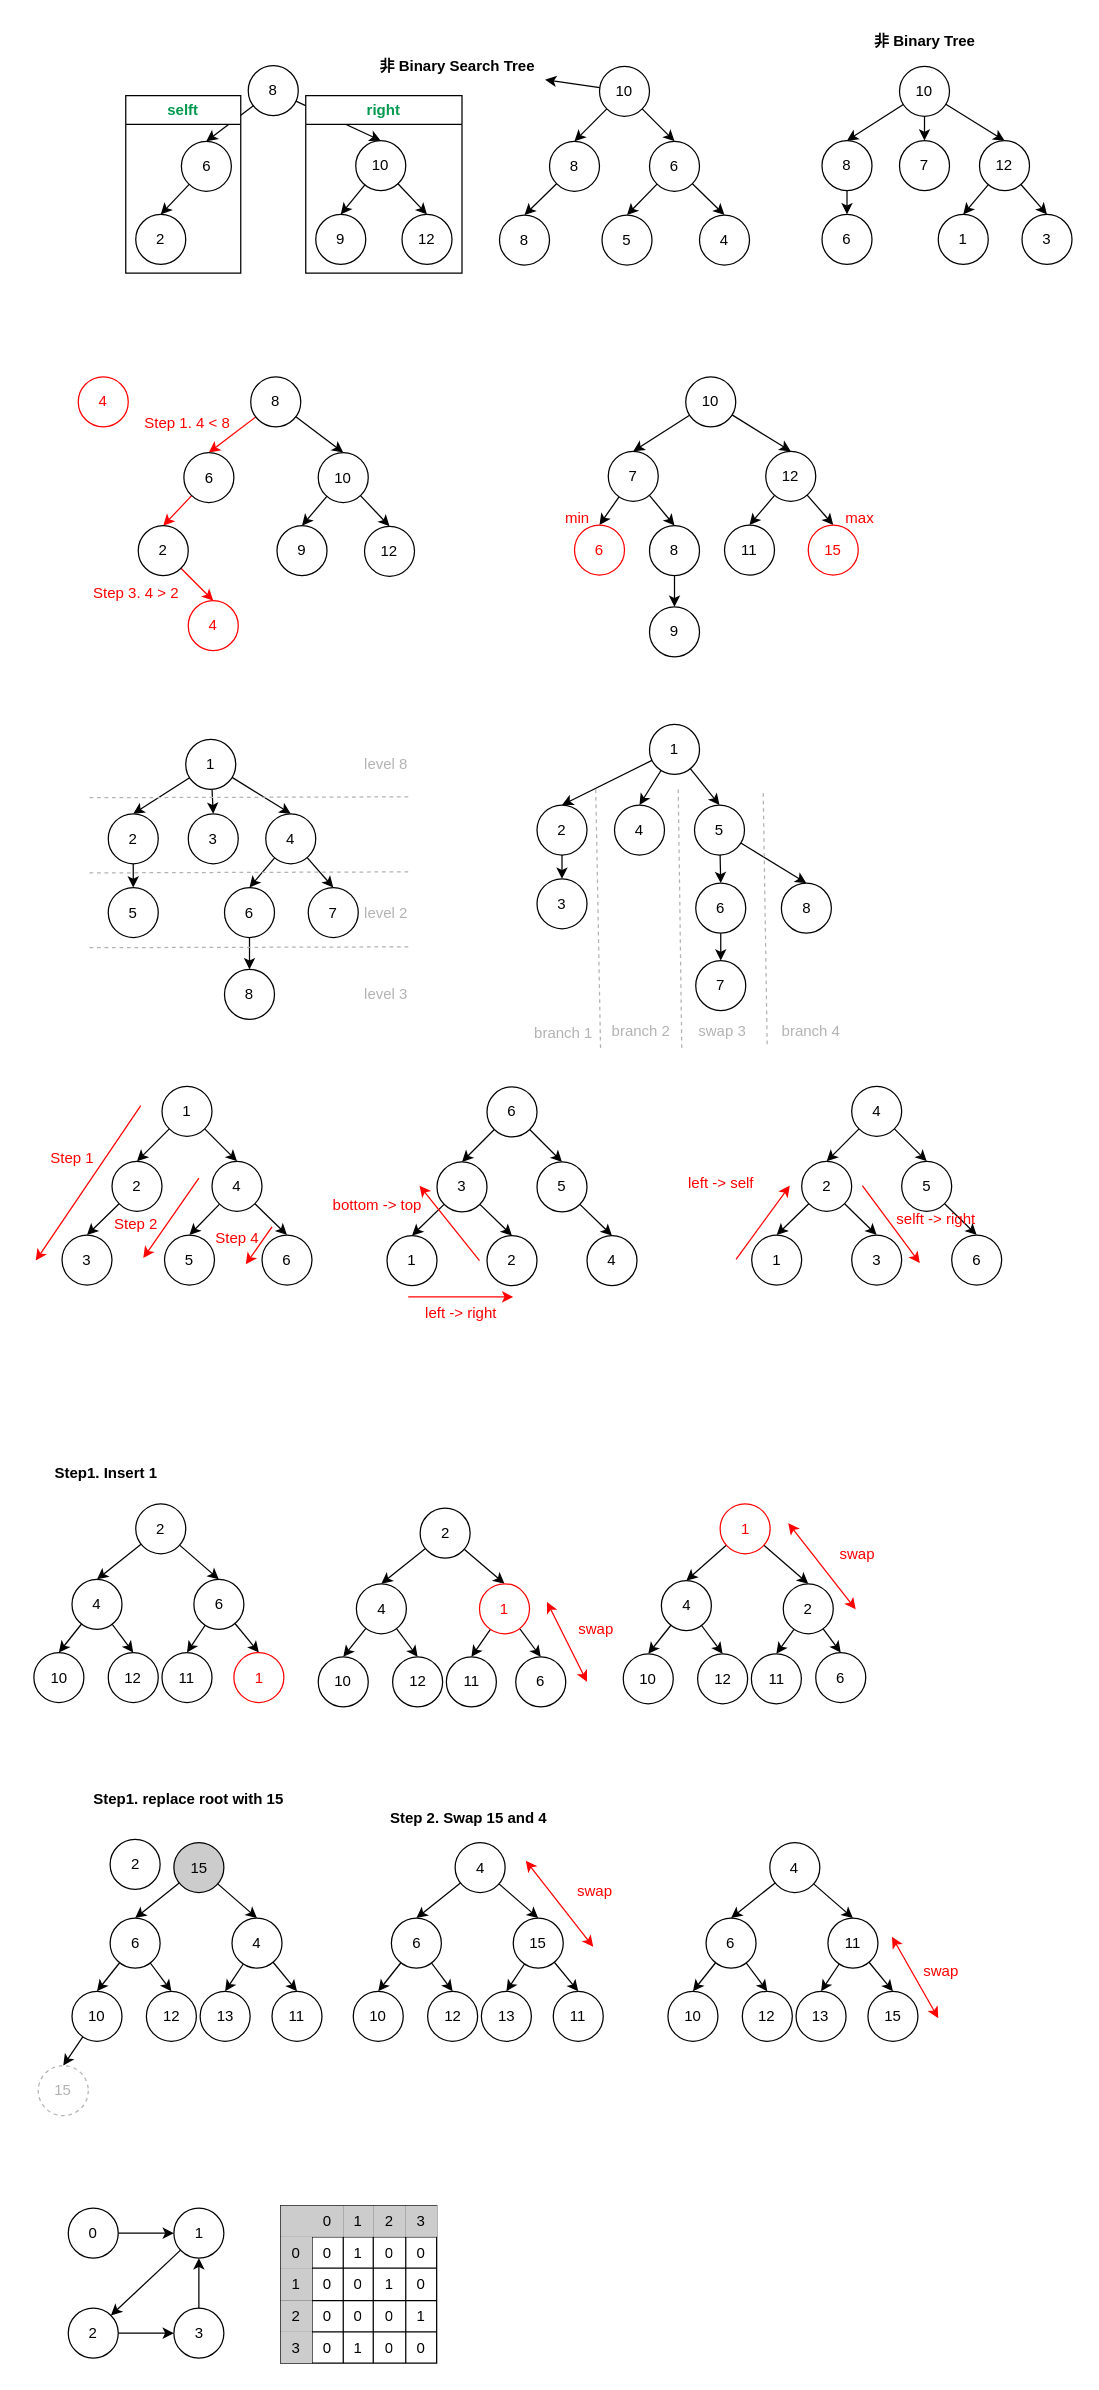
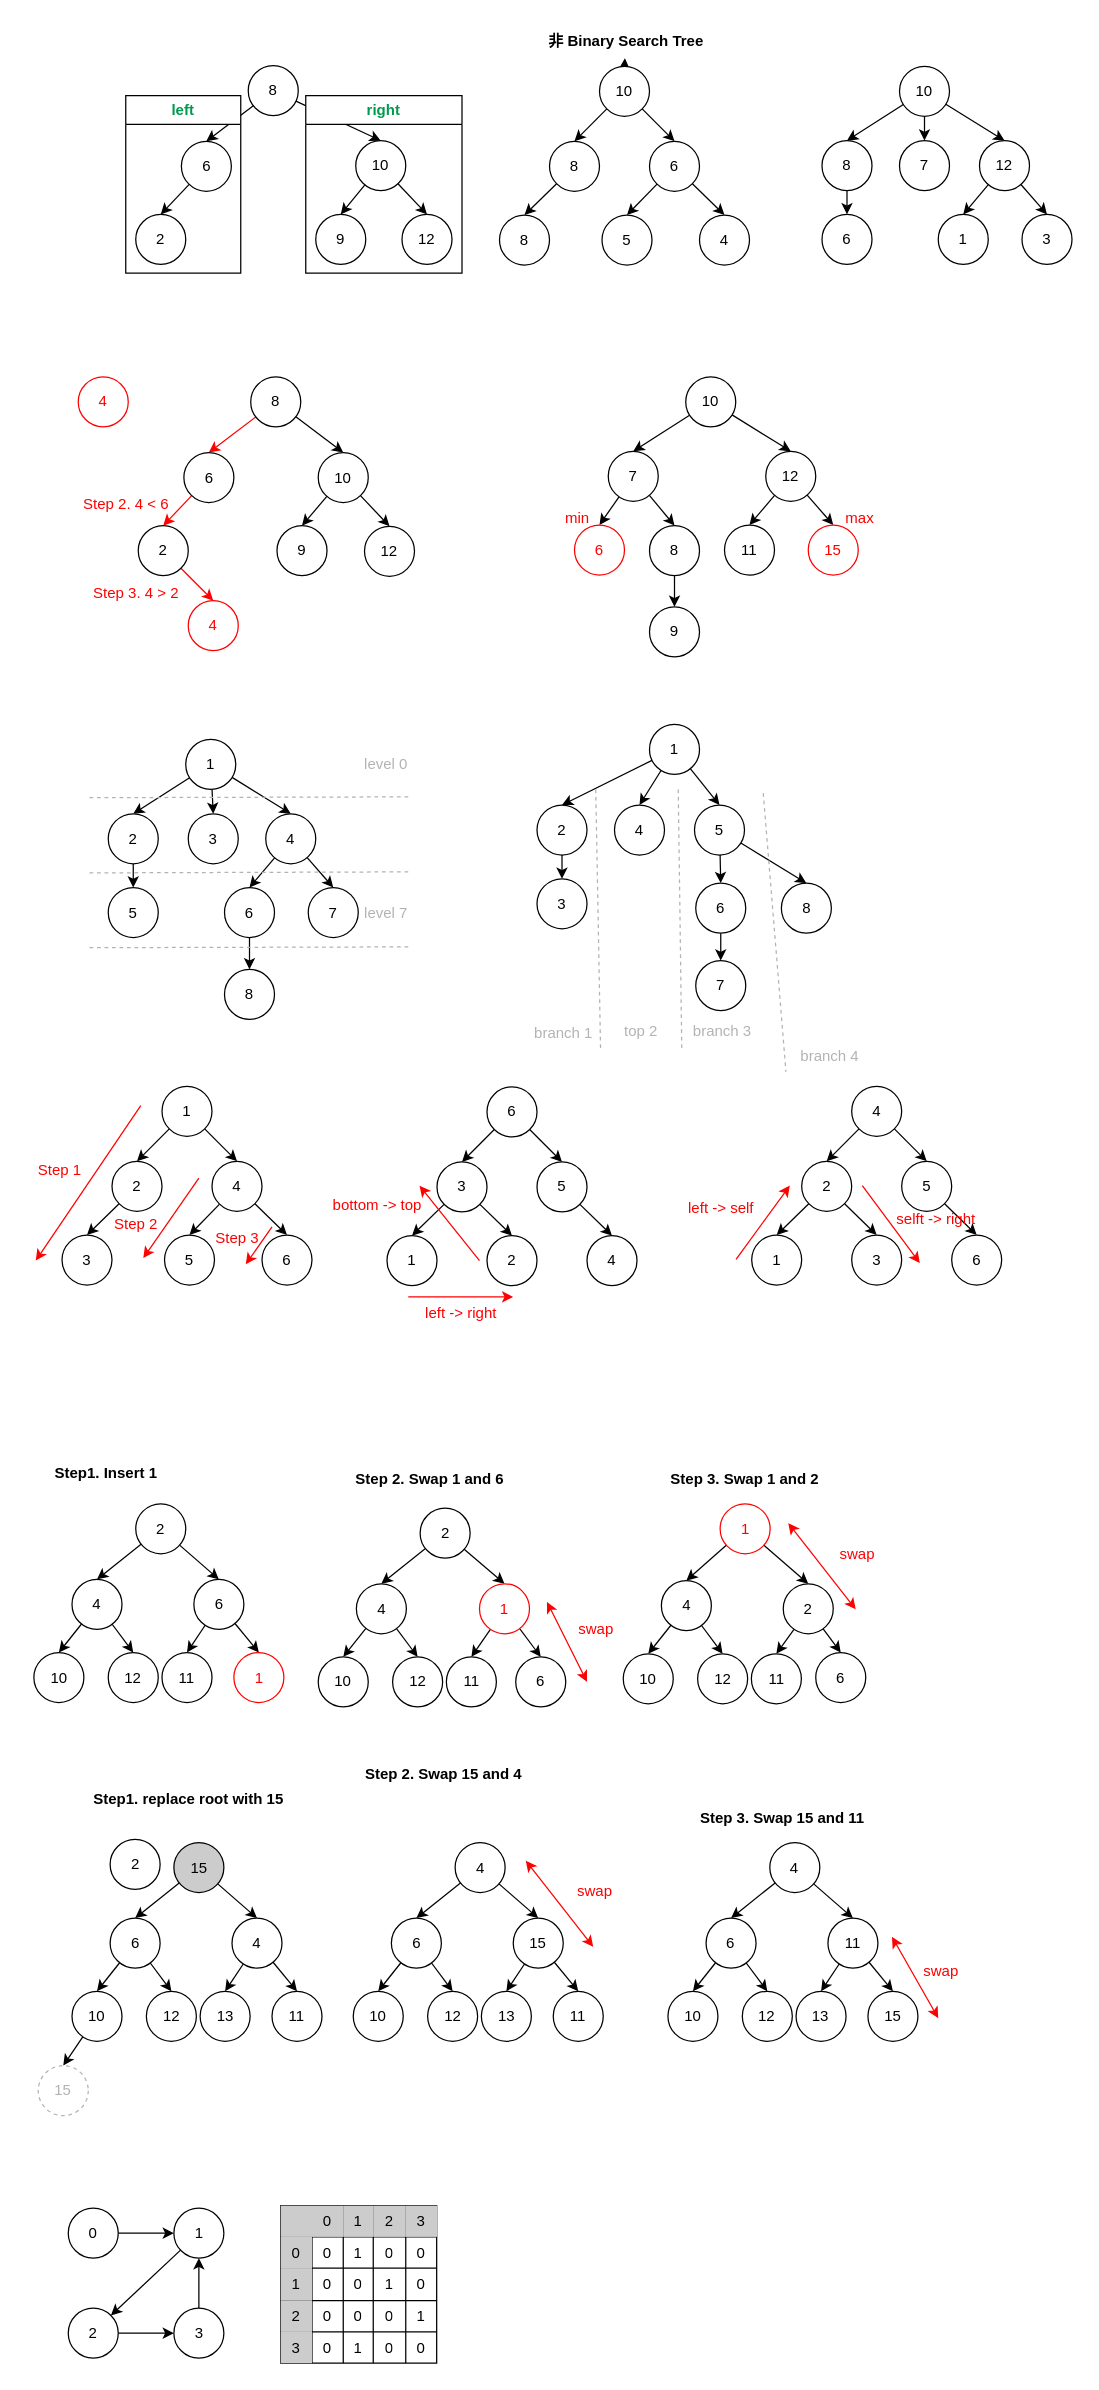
- <mxCell id="20" value="&lt;font color=&quot;#000000&quot;&gt;&lt;b&gt;非 Binary Tree&lt;/b&gt;&lt;/font&gt;" style="text;html=1;align=center;verticalAlign=middle;resizable=0;points=[];autosize=1;strokeColor=none;fillColor=none;fontColor=#FF0000;" parent="1" vertex="1"><mxGeometry x="689.5" y="20" width="99" height="26" as="geometry" /></mxCell>
- <mxCell id="32" value="&lt;font color=&quot;#000000&quot;&gt;&lt;b&gt;非 Binary Search Tree&lt;/b&gt;&lt;/font&gt;" style="text;html=1;align=center;verticalAlign=middle;resizable=0;points=[];autosize=1;strokeColor=none;fillColor=none;fontColor=#FF0000;" parent="1" vertex="1"><mxGeometry x="293.5" y="40" width="142" height="26" as="geometry" /></mxCell>
+ <mxCell id="32" value="&lt;font color=&quot;#000000&quot;&gt;&lt;b&gt;非 Binary Search Tree&lt;/b&gt;&lt;/font&gt;" style="text;html=1;align=center;verticalAlign=middle;resizable=0;points=[];autosize=1;strokeColor=none;fillColor=none;fontColor=#FF0000;" parent="1" vertex="1"><mxGeometry x="428.5" y="20" width="142" height="26" as="geometry" /></mxCell>
- <mxCell id="35" value="selft" style="swimlane;whiteSpace=wrap;html=1;fontColor=#00994D;" parent="1" vertex="1"><mxGeometry x="100" y="76" width="92" height="142" as="geometry" /></mxCell>
+ <mxCell id="35" value="left" style="swimlane;whiteSpace=wrap;html=1;fontColor=#00994D;" parent="1" vertex="1"><mxGeometry x="100" y="76" width="92" height="142" as="geometry" /></mxCell>
- <mxCell id="55" value="Step 1. 4 &amp;lt; 8" style="text;html=1;align=center;verticalAlign=middle;resizable=0;points=[];autosize=1;strokeColor=none;fillColor=none;fontColor=#FF0000;" parent="1" vertex="1"><mxGeometry x="106" y="325" width="86" height="26" as="geometry" /></mxCell>
+ <mxCell id="57" value="Step 2. 4 &amp;lt; 6" style="text;html=1;align=center;verticalAlign=middle;resizable=0;points=[];autosize=1;strokeColor=none;fillColor=none;fontColor=#FF0000;" parent="1" vertex="1"><mxGeometry x="57" y="390" width="86" height="26" as="geometry" /></mxCell>
- <mxCell id="94" value="&lt;font color=&quot;#b3b3b3&quot;&gt;level 8&lt;/font&gt;" style="text;html=1;align=center;verticalAlign=middle;resizable=0;points=[];autosize=1;strokeColor=none;fillColor=none;fontColor=#FF0000;" parent="1" vertex="1"><mxGeometry x="281.5" y="598" width="53" height="26" as="geometry" /></mxCell>
+ <mxCell id="94" value="&lt;font color=&quot;#b3b3b3&quot;&gt;level 0&lt;/font&gt;" style="text;html=1;align=center;verticalAlign=middle;resizable=0;points=[];autosize=1;strokeColor=none;fillColor=none;fontColor=#FF0000;" parent="1" vertex="1"><mxGeometry x="281.5" y="598" width="53" height="26" as="geometry" /></mxCell>
- <mxCell id="95" value="&lt;font color=&quot;#b3b3b3&quot;&gt;level 2&lt;/font&gt;" style="text;html=1;align=center;verticalAlign=middle;resizable=0;points=[];autosize=1;strokeColor=none;fillColor=none;fontColor=#FF0000;" parent="1" vertex="1"><mxGeometry x="281.5" y="716.5" width="53" height="26" as="geometry" /></mxCell>
+ <mxCell id="95" value="&lt;font color=&quot;#b3b3b3&quot;&gt;level 7&lt;/font&gt;" style="text;html=1;align=center;verticalAlign=middle;resizable=0;points=[];autosize=1;strokeColor=none;fillColor=none;fontColor=#FF0000;" parent="1" vertex="1"><mxGeometry x="281.5" y="716.5" width="53" height="26" as="geometry" /></mxCell>
- <mxCell id="96" value="&lt;font color=&quot;#b3b3b3&quot;&gt;level 3&lt;/font&gt;" style="text;html=1;align=center;verticalAlign=middle;resizable=0;points=[];autosize=1;strokeColor=none;fillColor=none;fontColor=#FF0000;" parent="1" vertex="1"><mxGeometry x="281.5" y="782" width="53" height="26" as="geometry" /></mxCell>
- <mxCell id="117" value="&lt;font color=&quot;#b3b3b3&quot;&gt;branch 2&lt;/font&gt;" style="text;html=1;align=center;verticalAlign=middle;resizable=0;points=[];autosize=1;strokeColor=none;fillColor=none;fontColor=#FF0000;" parent="1" vertex="1"><mxGeometry x="479" y="812" width="65" height="26" as="geometry" /></mxCell>
+ <mxCell id="117" value="&lt;font color=&quot;#b3b3b3&quot;&gt;top 2&lt;/font&gt;" style="text;html=1;align=center;verticalAlign=middle;resizable=0;points=[];autosize=1;strokeColor=none;fillColor=none;fontColor=#FF0000;" parent="1" vertex="1"><mxGeometry x="479" y="812" width="65" height="26" as="geometry" /></mxCell>
- <mxCell id="114" value="&lt;font color=&quot;#b3b3b3&quot;&gt;swap 3&lt;/font&gt;" style="text;html=1;align=center;verticalAlign=middle;resizable=0;points=[];autosize=1;strokeColor=none;fillColor=none;fontColor=#FF0000;" parent="1" vertex="1"><mxGeometry x="544" y="812" width="65" height="26" as="geometry" /></mxCell>
+ <mxCell id="114" value="&lt;font color=&quot;#b3b3b3&quot;&gt;branch 3&lt;/font&gt;" style="text;html=1;align=center;verticalAlign=middle;resizable=0;points=[];autosize=1;strokeColor=none;fillColor=none;fontColor=#FF0000;" parent="1" vertex="1"><mxGeometry x="544" y="812" width="65" height="26" as="geometry" /></mxCell>
- <mxCell id="115" value="&lt;font color=&quot;#b3b3b3&quot;&gt;branch 4&lt;/font&gt;" style="text;html=1;align=center;verticalAlign=middle;resizable=0;points=[];autosize=1;strokeColor=none;fillColor=none;fontColor=#FF0000;" parent="1" vertex="1"><mxGeometry x="615.5" y="812" width="65" height="26" as="geometry" /></mxCell>
+ <mxCell id="115" value="&lt;font color=&quot;#b3b3b3&quot;&gt;branch 4&lt;/font&gt;" style="text;html=1;align=center;verticalAlign=middle;resizable=0;points=[];autosize=1;strokeColor=none;fillColor=none;fontColor=#FF0000;" parent="1" vertex="1"><mxGeometry x="630.5" y="832" width="65" height="26" as="geometry" /></mxCell>
- <mxCell id="131" value="&lt;font color=&quot;#ff0000&quot;&gt;Step 1&lt;/font&gt;" style="text;html=1;align=center;verticalAlign=middle;resizable=0;points=[];autosize=1;strokeColor=none;fillColor=none;fontColor=#B3B3B3;" parent="1" vertex="1"><mxGeometry x="30" y="913" width="53" height="26" as="geometry" /></mxCell>
+ <mxCell id="131" value="&lt;font color=&quot;#ff0000&quot;&gt;Step 1&lt;/font&gt;" style="text;html=1;align=center;verticalAlign=middle;resizable=0;points=[];autosize=1;strokeColor=none;fillColor=none;fontColor=#B3B3B3;" parent="1" vertex="1"><mxGeometry x="20" y="923" width="53" height="26" as="geometry" /></mxCell>
- <mxCell id="165" value="&lt;font color=&quot;#ff0000&quot;&gt;left -&amp;gt; self&lt;/font&gt;" style="text;html=1;align=center;verticalAlign=middle;resizable=0;points=[];autosize=1;strokeColor=none;fillColor=none;fontColor=#B3B3B3;" parent="1" vertex="1"><mxGeometry x="541.25" y="933" width="70" height="26" as="geometry" /></mxCell>
+ <mxCell id="165" value="&lt;font color=&quot;#ff0000&quot;&gt;left -&amp;gt; self&lt;/font&gt;" style="text;html=1;align=center;verticalAlign=middle;resizable=0;points=[];autosize=1;strokeColor=none;fillColor=none;fontColor=#B3B3B3;" parent="1" vertex="1"><mxGeometry x="541.25" y="953" width="70" height="26" as="geometry" /></mxCell>
- <mxCell id="134" value="&lt;font color=&quot;#ff0000&quot;&gt;Step 4&lt;/font&gt;" style="text;html=1;align=center;verticalAlign=middle;resizable=0;points=[];autosize=1;strokeColor=none;fillColor=none;fontColor=#B3B3B3;" parent="1" vertex="1"><mxGeometry x="162" y="977" width="53" height="26" as="geometry" /></mxCell>
+ <mxCell id="134" value="&lt;font color=&quot;#ff0000&quot;&gt;Step 3&lt;/font&gt;" style="text;html=1;align=center;verticalAlign=middle;resizable=0;points=[];autosize=1;strokeColor=none;fillColor=none;fontColor=#B3B3B3;" parent="1" vertex="1"><mxGeometry x="162" y="977" width="53" height="26" as="geometry" /></mxCell>
+ <mxCell id="166" value="&lt;font color=&quot;#000000&quot;&gt;&lt;b&gt;Step 2. Swap 1 and 6&lt;/b&gt;&lt;/font&gt;" style="text;html=1;align=center;verticalAlign=middle;resizable=0;points=[];autosize=1;strokeColor=none;fillColor=none;fontColor=#FF0000;" parent="1" vertex="1"><mxGeometry x="274.5" y="1170" width="137" height="26" as="geometry" /></mxCell>
+ <mxCell id="201" value="&lt;font color=&quot;#000000&quot;&gt;&lt;b&gt;Step 3. Swap 1 and 2&lt;/b&gt;&lt;/font&gt;" style="text;html=1;align=center;verticalAlign=middle;resizable=0;points=[];autosize=1;strokeColor=none;fillColor=none;fontColor=#FF0000;" parent="1" vertex="1"><mxGeometry x="526" y="1170" width="137" height="26" as="geometry" /></mxCell>
- <mxCell id="212" value="&lt;font color=&quot;#000000&quot;&gt;&lt;b&gt;Step 2. Swap 15 and 4&lt;/b&gt;&lt;/font&gt;" style="text;html=1;align=center;verticalAlign=middle;resizable=0;points=[];autosize=1;strokeColor=none;fillColor=none;fontColor=#FF0000;" parent="1" vertex="1"><mxGeometry x="302" y="1441" width="143" height="26" as="geometry" /></mxCell>
+ <mxCell id="212" value="&lt;font color=&quot;#000000&quot;&gt;&lt;b&gt;Step 2. Swap 15 and 4&lt;/b&gt;&lt;/font&gt;" style="text;html=1;align=center;verticalAlign=middle;resizable=0;points=[];autosize=1;strokeColor=none;fillColor=none;fontColor=#FF0000;" parent="1" vertex="1"><mxGeometry x="282" y="1406" width="143" height="26" as="geometry" /></mxCell>
+ <mxCell id="228" value="&lt;font color=&quot;#000000&quot;&gt;&lt;b&gt;Step 3. Swap 15 and 11&lt;/b&gt;&lt;/font&gt;" style="text;html=1;align=center;verticalAlign=middle;resizable=0;points=[];autosize=1;strokeColor=none;fillColor=none;fontColor=#FF0000;" parent="1" vertex="1"><mxGeometry x="550.5" y="1441" width="149" height="26" as="geometry" /></mxCell>
